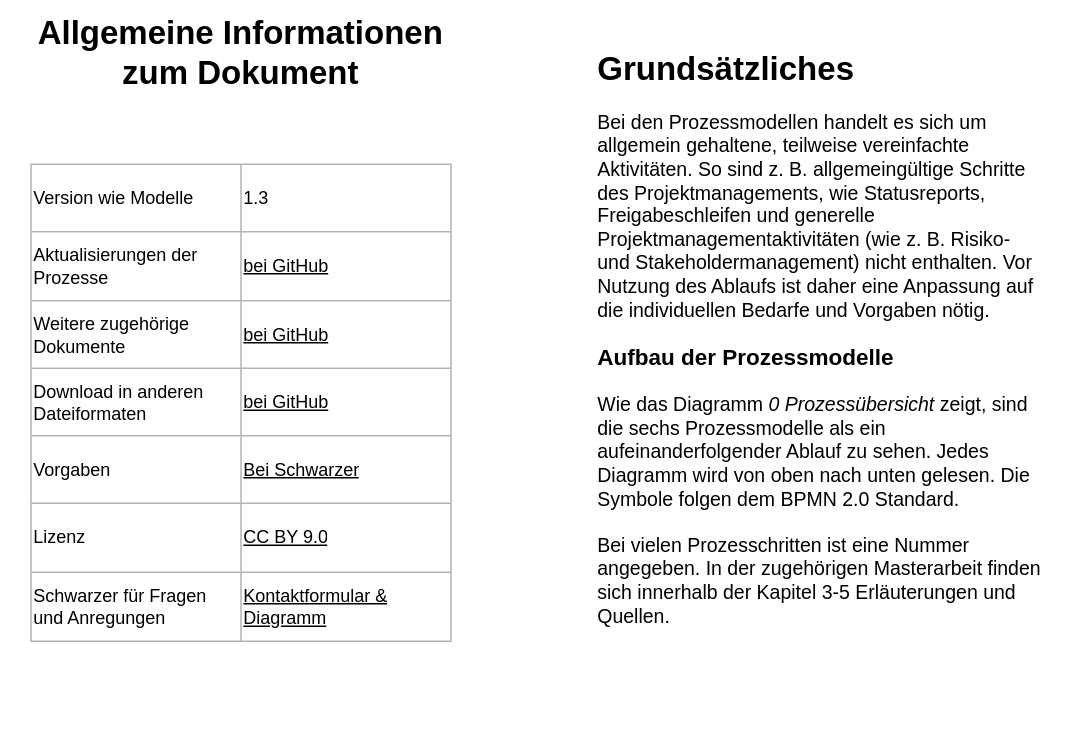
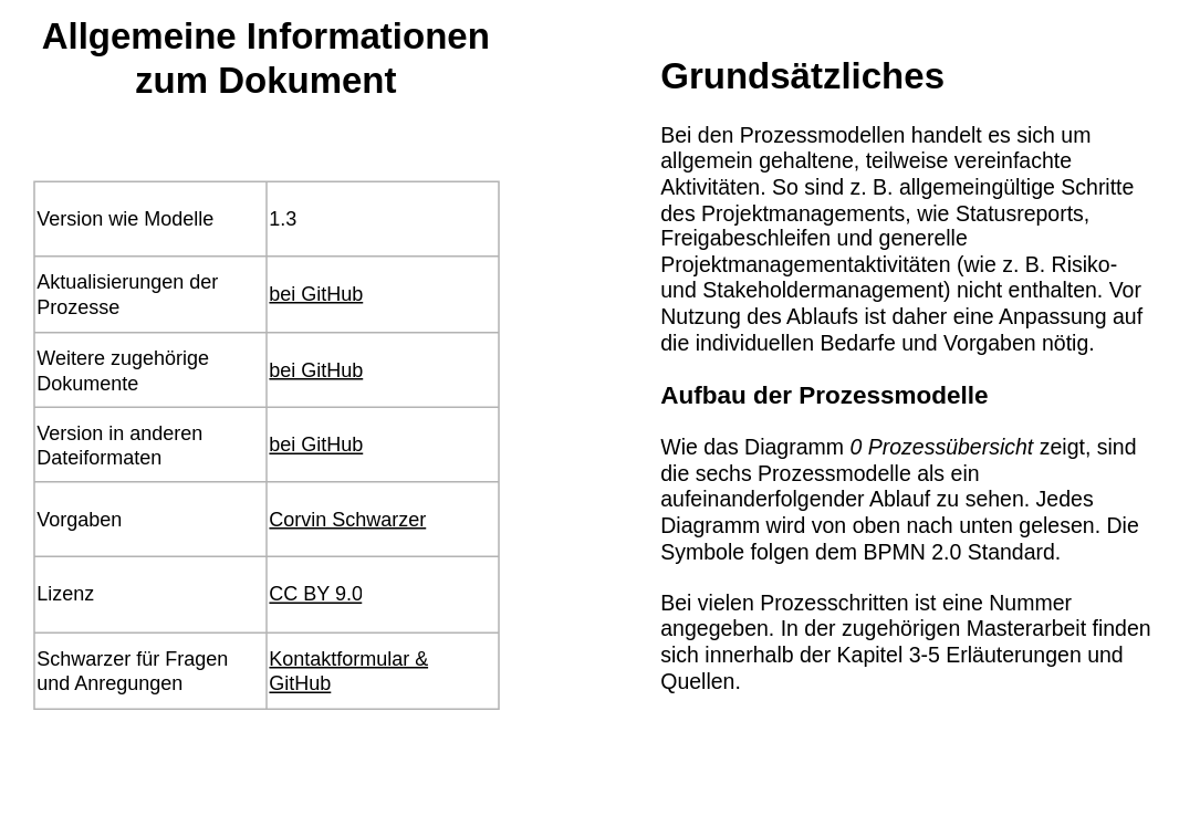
- <mxCell id="13" value="Download in anderen Dateiformaten" style="shape=partialRectangle;html=1;whiteSpace=wrap;connectable=0;fillColor=none;top=0;left=0;bottom=0;right=0;overflow=hidden;align=left;" vertex="1" parent="12"><mxGeometry width="140" height="45" as="geometry"><mxRectangle width="140" height="45" as="alternateBounds" /></mxGeometry></mxCell>
+ <mxCell id="13" value="Version in anderen Dateiformaten" style="shape=partialRectangle;html=1;whiteSpace=wrap;connectable=0;fillColor=none;top=0;left=0;bottom=0;right=0;overflow=hidden;align=left;" vertex="1" parent="12"><mxGeometry width="140" height="45" as="geometry"><mxRectangle width="140" height="45" as="alternateBounds" /></mxGeometry></mxCell>
- <mxCell id="17" value="Bei Schwarzer" style="shape=partialRectangle;html=1;whiteSpace=wrap;connectable=0;fillColor=none;top=0;left=0;bottom=0;right=0;overflow=hidden;align=left;fontStyle=4" vertex="1" parent="15"><mxGeometry x="140" width="140" height="45" as="geometry"><mxRectangle width="140" height="45" as="alternateBounds" /></mxGeometry></mxCell>
+ <mxCell id="17" value="Corvin Schwarzer" style="shape=partialRectangle;html=1;whiteSpace=wrap;connectable=0;fillColor=none;top=0;left=0;bottom=0;right=0;overflow=hidden;align=left;fontStyle=4" vertex="1" parent="15"><mxGeometry x="140" width="140" height="45" as="geometry"><mxRectangle width="140" height="45" as="alternateBounds" /></mxGeometry></mxCell>
- <mxCell id="23" value="Kontaktformular &amp;amp;&lt;br&gt;Diagramm" style="shape=partialRectangle;html=1;whiteSpace=wrap;connectable=0;fillColor=none;top=0;left=0;bottom=0;right=0;overflow=hidden;align=left;fontStyle=4" vertex="1" parent="21"><mxGeometry x="140" width="140" height="46" as="geometry"><mxRectangle width="140" height="46" as="alternateBounds" /></mxGeometry></mxCell>
+ <mxCell id="23" value="Kontaktformular &amp;amp;&lt;br&gt;GitHub" style="shape=partialRectangle;html=1;whiteSpace=wrap;connectable=0;fillColor=none;top=0;left=0;bottom=0;right=0;overflow=hidden;align=left;fontStyle=4" vertex="1" parent="21"><mxGeometry x="140" width="140" height="46" as="geometry"><mxRectangle width="140" height="46" as="alternateBounds" /></mxGeometry></mxCell>
